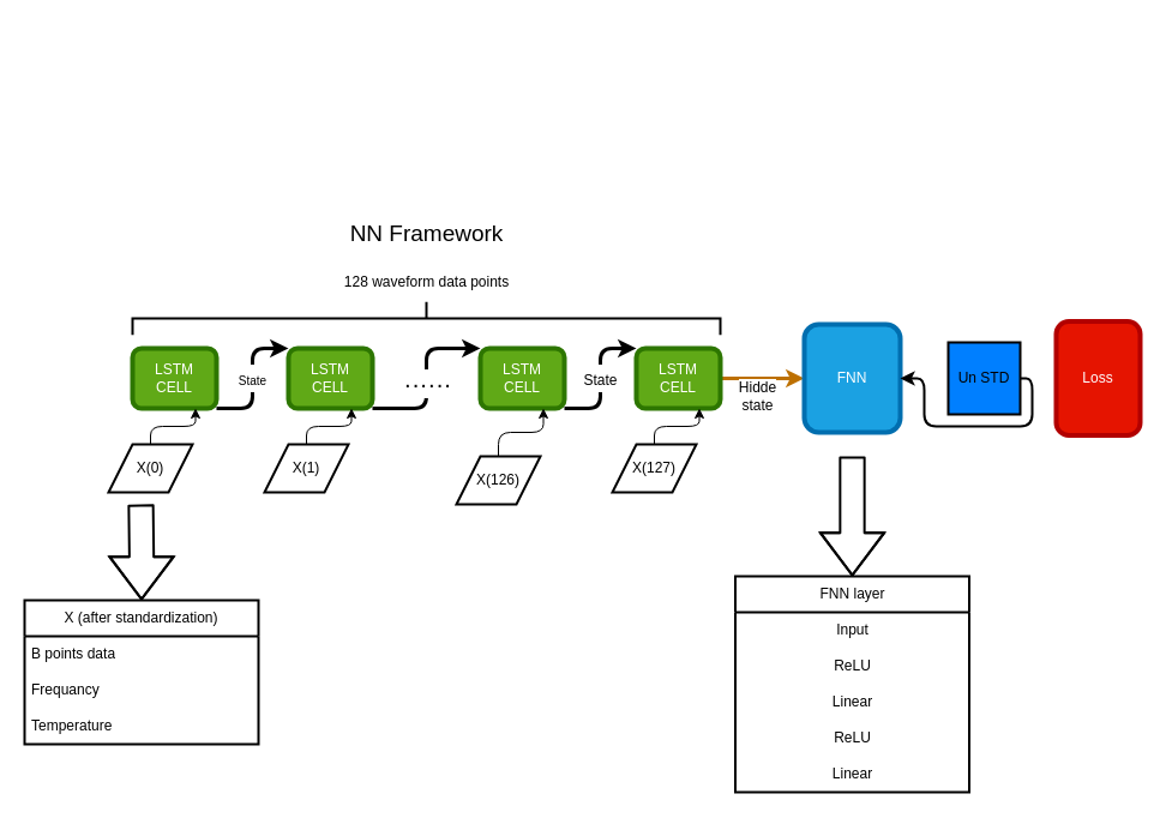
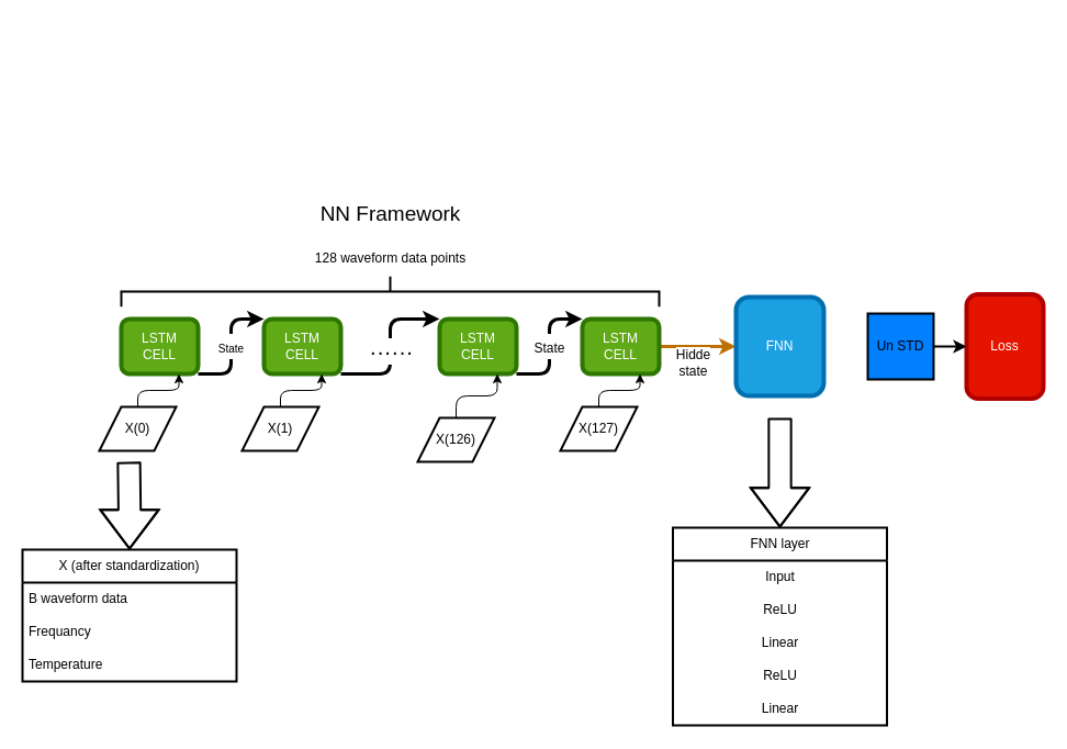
- <mxCell id="36" style="edgeStyle=orthogonalEdgeStyle;html=1;exitX=1;exitY=0.5;exitDx=0;exitDy=0;strokeColor=default;strokeWidth=2;fontSize=12;fillColor=default;elbow=vertical;" parent="1" source="37" target="12" edge="1"><mxGeometry relative="1" as="geometry" /></mxCell>
+ <mxCell id="36" style="edgeStyle=orthogonalEdgeStyle;html=1;exitX=1;exitY=0.5;exitDx=0;exitDy=0;entryX=0;entryY=0.5;entryDx=0;entryDy=0;strokeColor=default;strokeWidth=2;fontSize=12;fillColor=default;elbow=vertical;" parent="1" source="37" target="23" edge="1"><mxGeometry relative="1" as="geometry" /></mxCell>
- <mxCell id="26" value="B points data" style="text;strokeColor=none;fillColor=none;align=left;verticalAlign=middle;spacingLeft=4;spacingRight=4;overflow=hidden;points=[[0,0.5],[1,0.5]];portConstraint=eastwest;rotatable=0;whiteSpace=wrap;html=1;strokeWidth=2;fontSize=12;" parent="25" vertex="1"><mxGeometry y="30" width="195" height="30" as="geometry" /></mxCell>
+ <mxCell id="26" value="B waveform data" style="text;strokeColor=none;fillColor=none;align=left;verticalAlign=middle;spacingLeft=4;spacingRight=4;overflow=hidden;points=[[0,0.5],[1,0.5]];portConstraint=eastwest;rotatable=0;whiteSpace=wrap;html=1;strokeWidth=2;fontSize=12;" parent="25" vertex="1"><mxGeometry y="30" width="195" height="30" as="geometry" /></mxCell>
